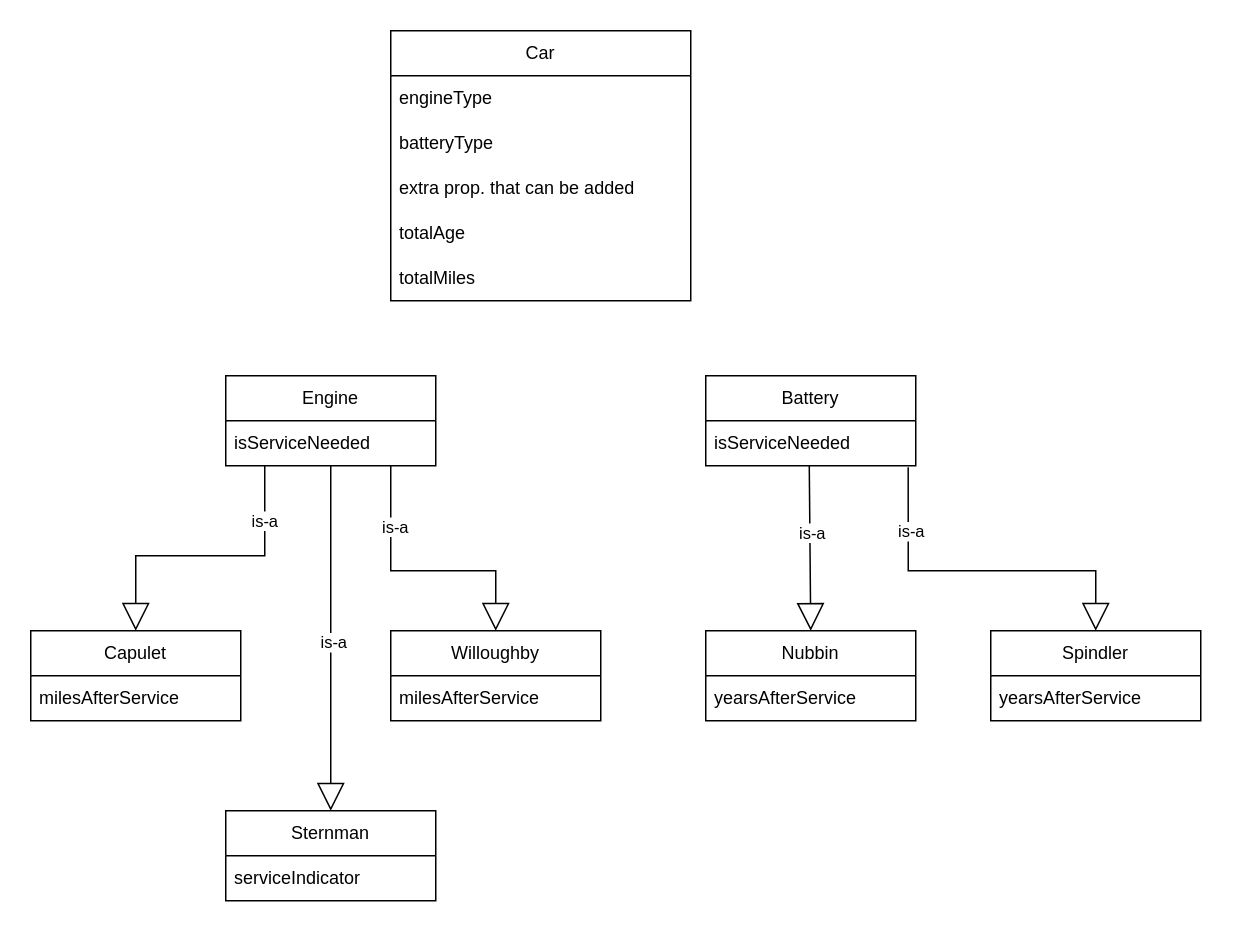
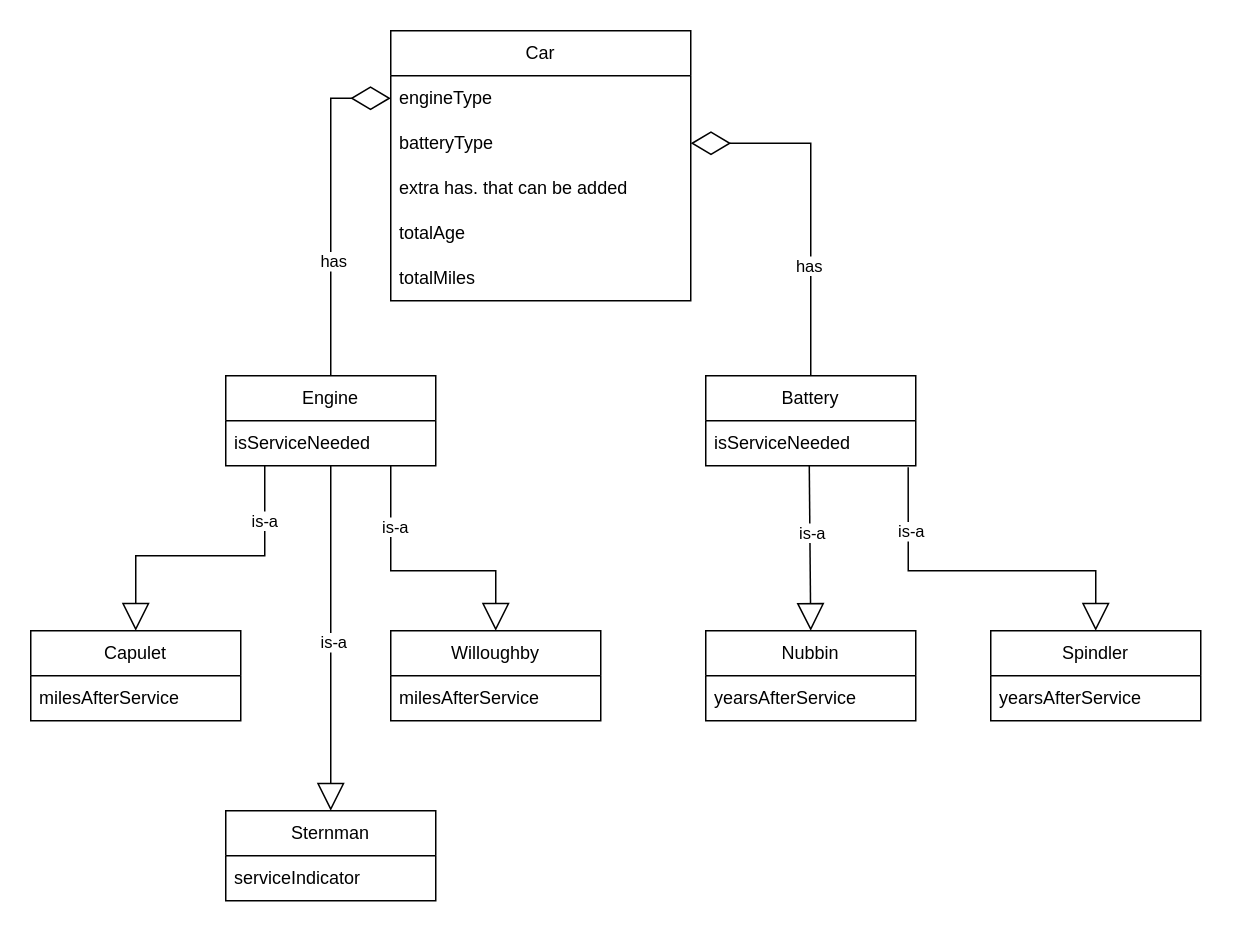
- <mxCell id="5" value="extra prop. that can be added" style="text;strokeColor=none;fillColor=none;align=left;verticalAlign=middle;spacingLeft=4;spacingRight=4;overflow=hidden;points=[[0,0.5],[1,0.5]];portConstraint=eastwest;rotatable=0;whiteSpace=wrap;html=1;" parent="2" vertex="1"><mxGeometry y="90" width="200" height="30" as="geometry" /></mxCell>
+ <mxCell id="5" value="extra has. that can be added" style="text;strokeColor=none;fillColor=none;align=left;verticalAlign=middle;spacingLeft=4;spacingRight=4;overflow=hidden;points=[[0,0.5],[1,0.5]];portConstraint=eastwest;rotatable=0;whiteSpace=wrap;html=1;" parent="2" vertex="1"><mxGeometry y="90" width="200" height="30" as="geometry" /></mxCell>
+ <mxCell id="16" value="" style="endArrow=diamondThin;endFill=0;endSize=24;html=1;rounded=0;exitX=0.5;exitY=0;exitDx=0;exitDy=0;entryX=1;entryY=0.5;entryDx=0;entryDy=0;" parent="1" source="10" target="4" edge="1"><mxGeometry width="160" relative="1" as="geometry"><mxPoint x="180" y="270" as="sourcePoint" /><mxPoint x="370" y="190" as="targetPoint" /><Array as="points"><mxPoint x="540" y="95" /></Array></mxGeometry></mxCell>
+ <mxCell id="17" value="has" style="edgeLabel;html=1;align=center;verticalAlign=middle;resizable=0;points=[];" parent="16" vertex="1" connectable="0"><mxGeometry x="-0.37" y="2" relative="1" as="geometry"><mxPoint as="offset" /></mxGeometry></mxCell>
+ <mxCell id="12" value="" style="endArrow=diamondThin;endFill=0;endSize=24;html=1;rounded=0;exitX=0.5;exitY=0;exitDx=0;exitDy=0;entryX=0;entryY=0.5;entryDx=0;entryDy=0;" parent="1" source="8" target="3" edge="1"><mxGeometry width="160" relative="1" as="geometry"><mxPoint x="320" y="410" as="sourcePoint" /><mxPoint x="480" y="410" as="targetPoint" /><Array as="points"><mxPoint x="220" y="220" /><mxPoint x="220" y="65" /></Array></mxGeometry></mxCell>
+ <mxCell id="13" value="has" style="edgeLabel;html=1;align=center;verticalAlign=middle;resizable=0;points=[];" parent="12" vertex="1" connectable="0"><mxGeometry x="-0.316" y="-1" relative="1" as="geometry"><mxPoint as="offset" /></mxGeometry></mxCell>
